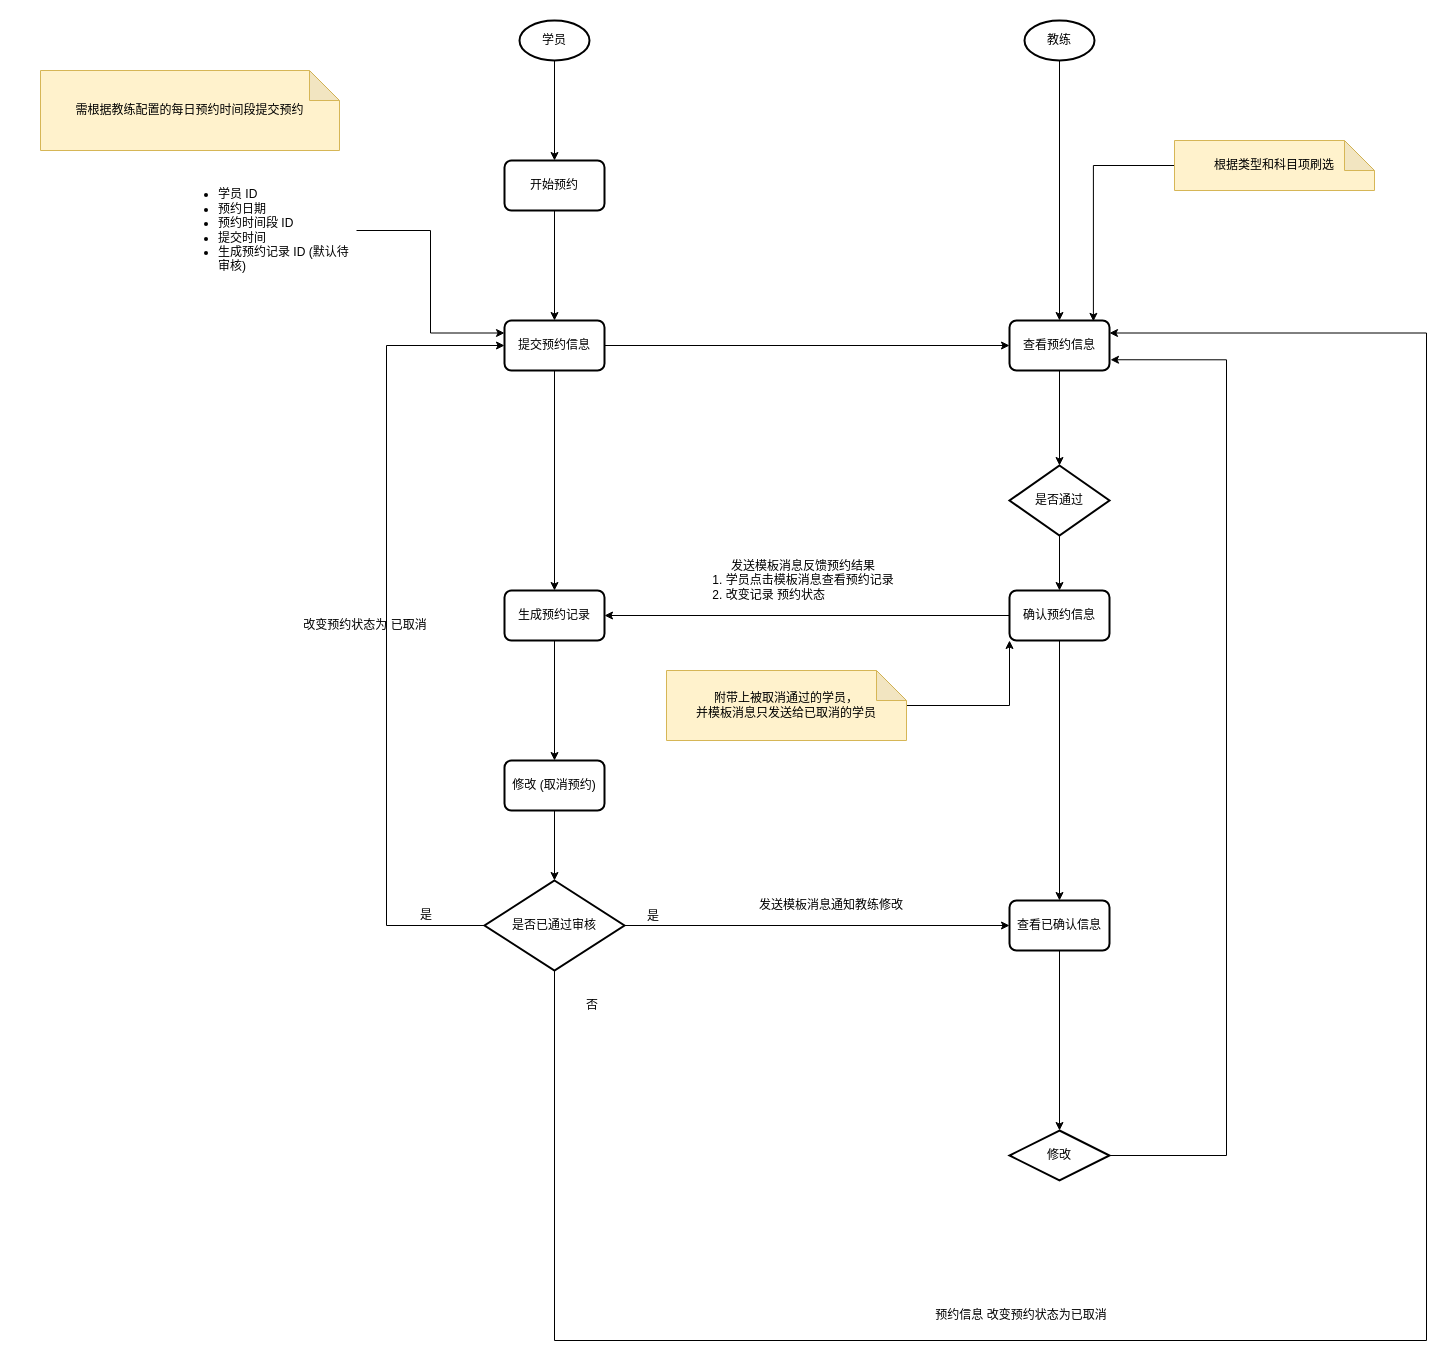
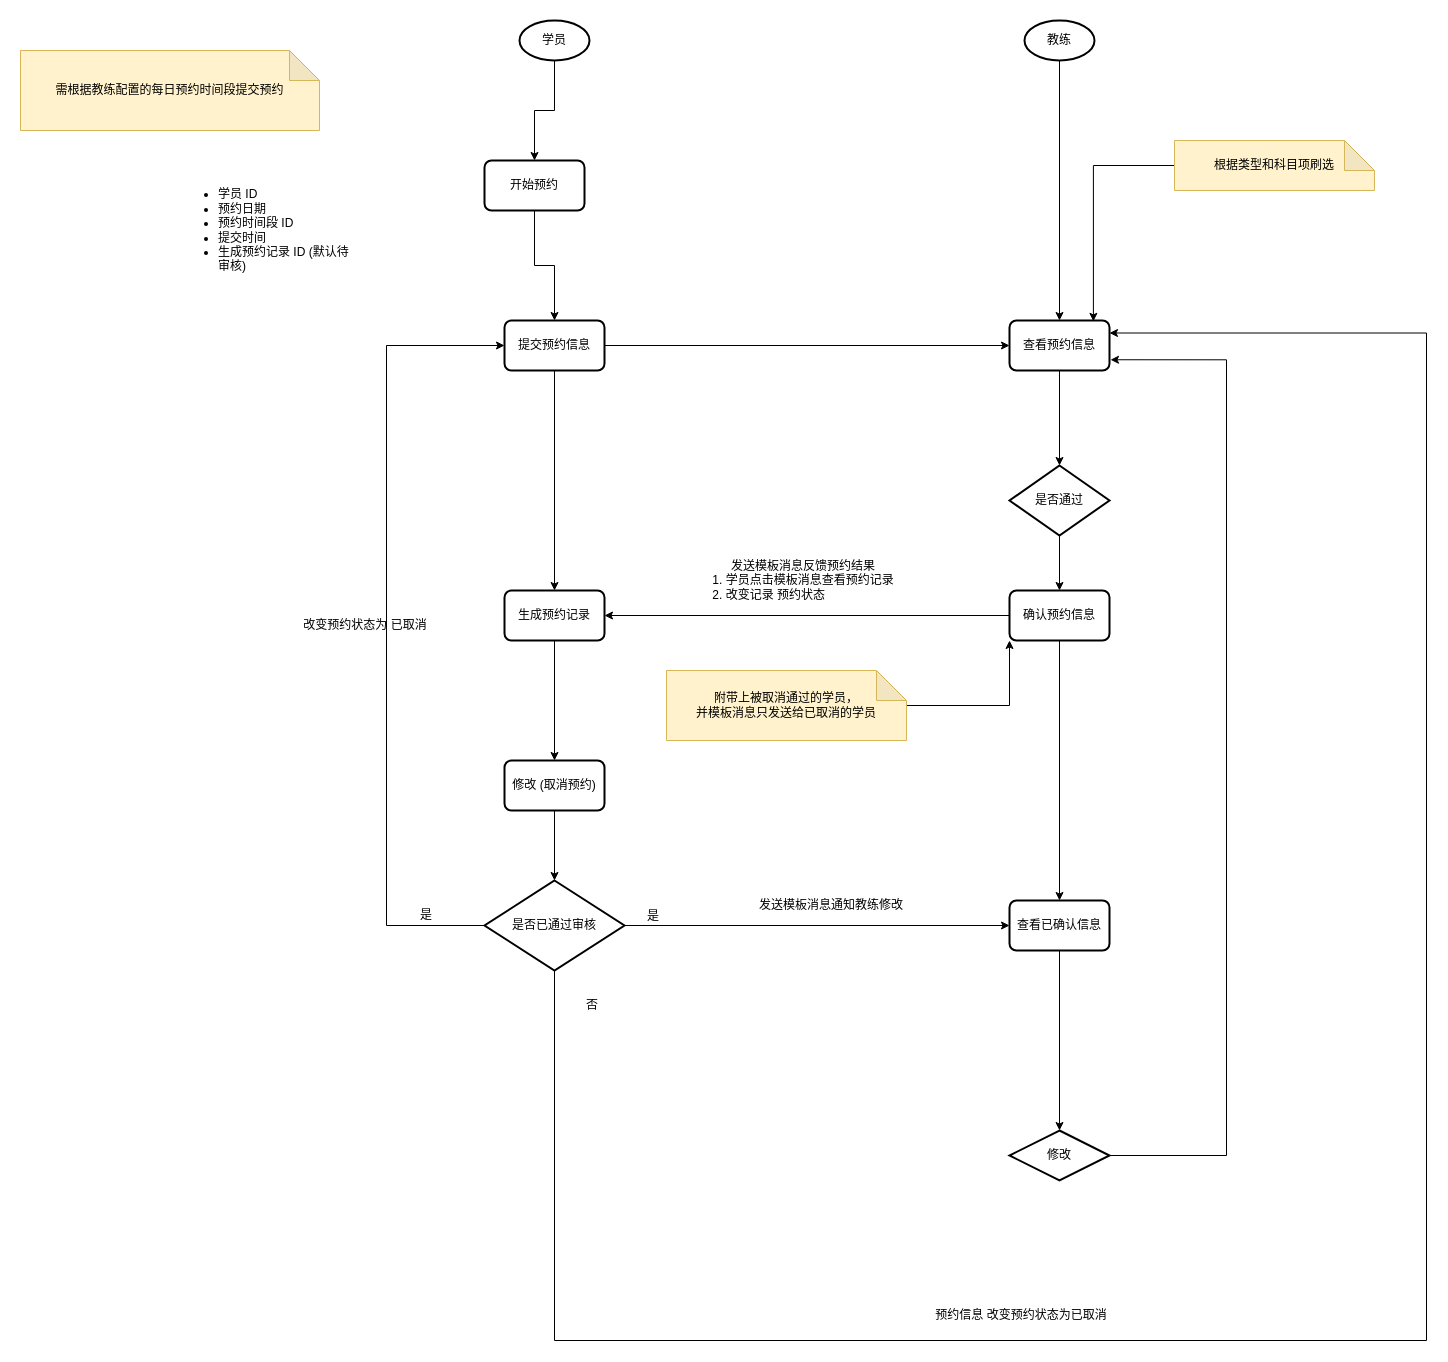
- <mxCell id="43" value="需根据教练配置的每日预约时间段提交预约" style="shape=note;whiteSpace=wrap;html=1;backgroundOutline=1;darkOpacity=0.05;fillColor=#fff2cc;strokeColor=#d6b656;" parent="1" vertex="1"><mxGeometry x="40" y="70" width="299" height="80" as="geometry" /></mxCell>
+ <mxCell id="43" value="需根据教练配置的每日预约时间段提交预约" style="shape=note;whiteSpace=wrap;html=1;backgroundOutline=1;darkOpacity=0.05;fillColor=#fff2cc;strokeColor=#d6b656;" parent="1" vertex="1"><mxGeometry x="20" y="50" width="299" height="80" as="geometry" /></mxCell>
- <mxCell id="7" value="开始预约" style="rounded=1;whiteSpace=wrap;html=1;absoluteArcSize=1;arcSize=14;strokeWidth=2;" parent="1" vertex="1"><mxGeometry x="504" y="160" width="100" height="50" as="geometry" /></mxCell>
+ <mxCell id="7" value="开始预约" style="rounded=1;whiteSpace=wrap;html=1;absoluteArcSize=1;arcSize=14;strokeWidth=2;" parent="1" vertex="1"><mxGeometry x="484" y="160" width="100" height="50" as="geometry" /></mxCell>
- <mxCell id="15" style="edgeStyle=orthogonalEdgeStyle;rounded=0;orthogonalLoop=1;jettySize=auto;html=1;entryX=0;entryY=0.25;entryDx=0;entryDy=0;" parent="1" source="16" target="10" edge="1"><mxGeometry relative="1" as="geometry" /></mxCell>
